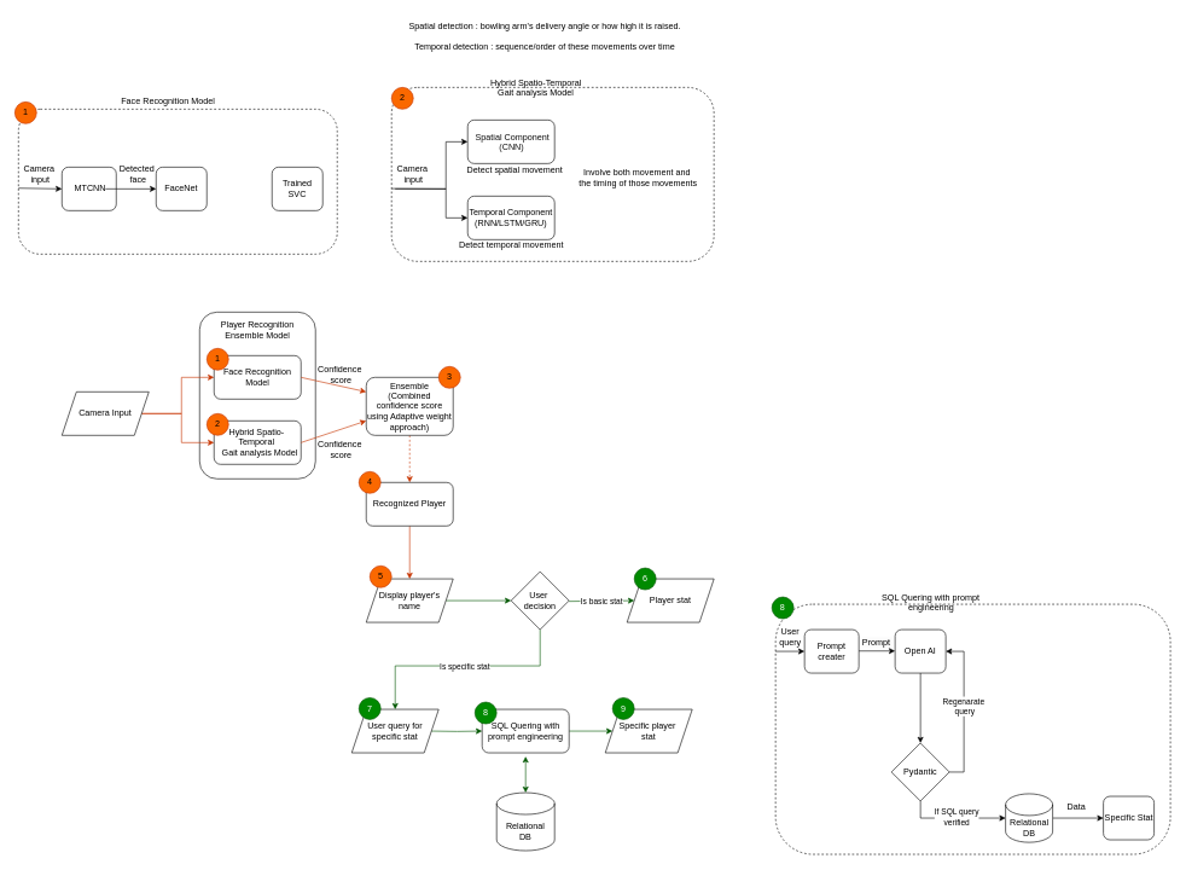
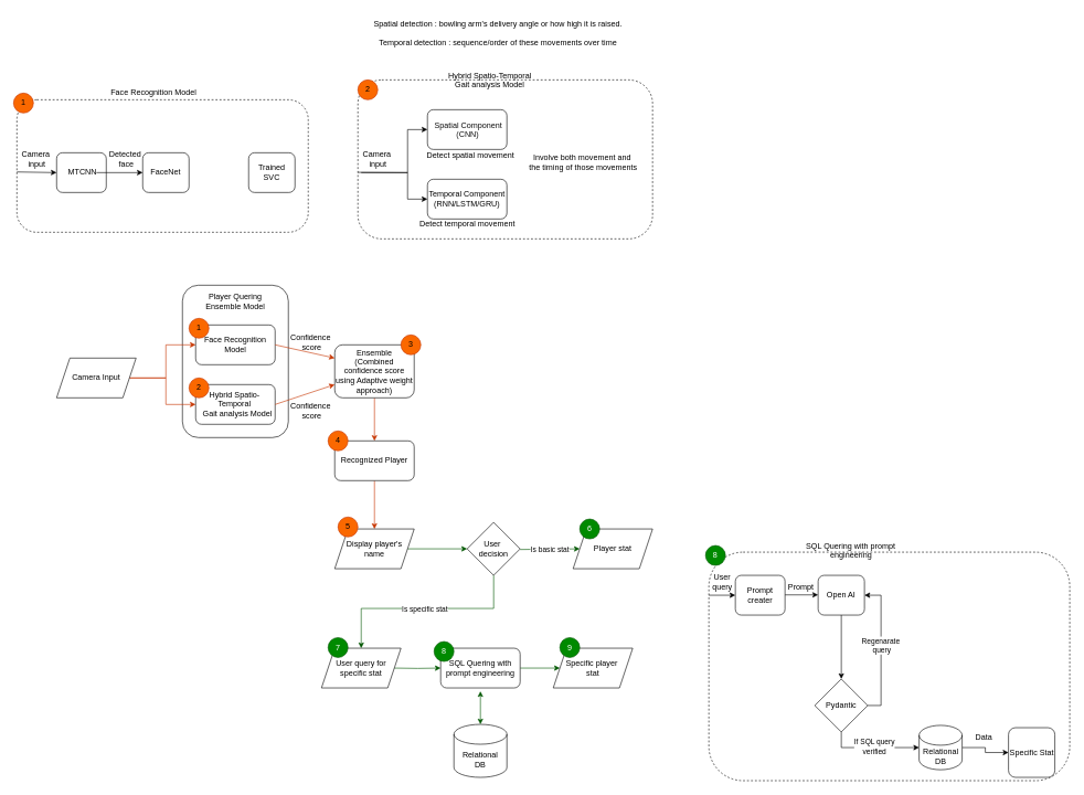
- <mxCell id="33" value="Player Recognition Ensemble Model" style="text;html=1;align=center;verticalAlign=middle;whiteSpace=wrap;rounded=0;" parent="1" vertex="1"><mxGeometry x="300" y="440" width="110" height="30" as="geometry" /></mxCell>
+ <mxCell id="33" value="Player Quering Ensemble Model" style="text;html=1;align=center;verticalAlign=middle;whiteSpace=wrap;rounded=0;" parent="1" vertex="1"><mxGeometry x="300" y="440" width="110" height="30" as="geometry" /></mxCell>
- <mxCell id="9" style="edgeStyle=orthogonalEdgeStyle;rounded=0;orthogonalLoop=1;jettySize=auto;html=1;fillColor=#fa6800;strokeColor=#C73500;dashed=1;" parent="1" source="10" target="17" edge="1"><mxGeometry relative="1" as="geometry" /></mxCell>
+ <mxCell id="9" style="edgeStyle=orthogonalEdgeStyle;rounded=0;orthogonalLoop=1;jettySize=auto;html=1;fillColor=#fa6800;strokeColor=#C73500;" parent="1" source="10" target="17" edge="1"><mxGeometry relative="1" as="geometry" /></mxCell>
- <mxCell id="73" value="Specific Stat" style="rounded=1;whiteSpace=wrap;html=1;" vertex="1" parent="1"><mxGeometry x="1522.5" y="1098" width="70" height="60" as="geometry" /></mxCell>
+ <mxCell id="73" value="Specific Stat" style="rounded=1;whiteSpace=wrap;html=1;" vertex="1" parent="1"><mxGeometry x="1522.5" y="1098" width="70" height="75" as="geometry" /></mxCell>
